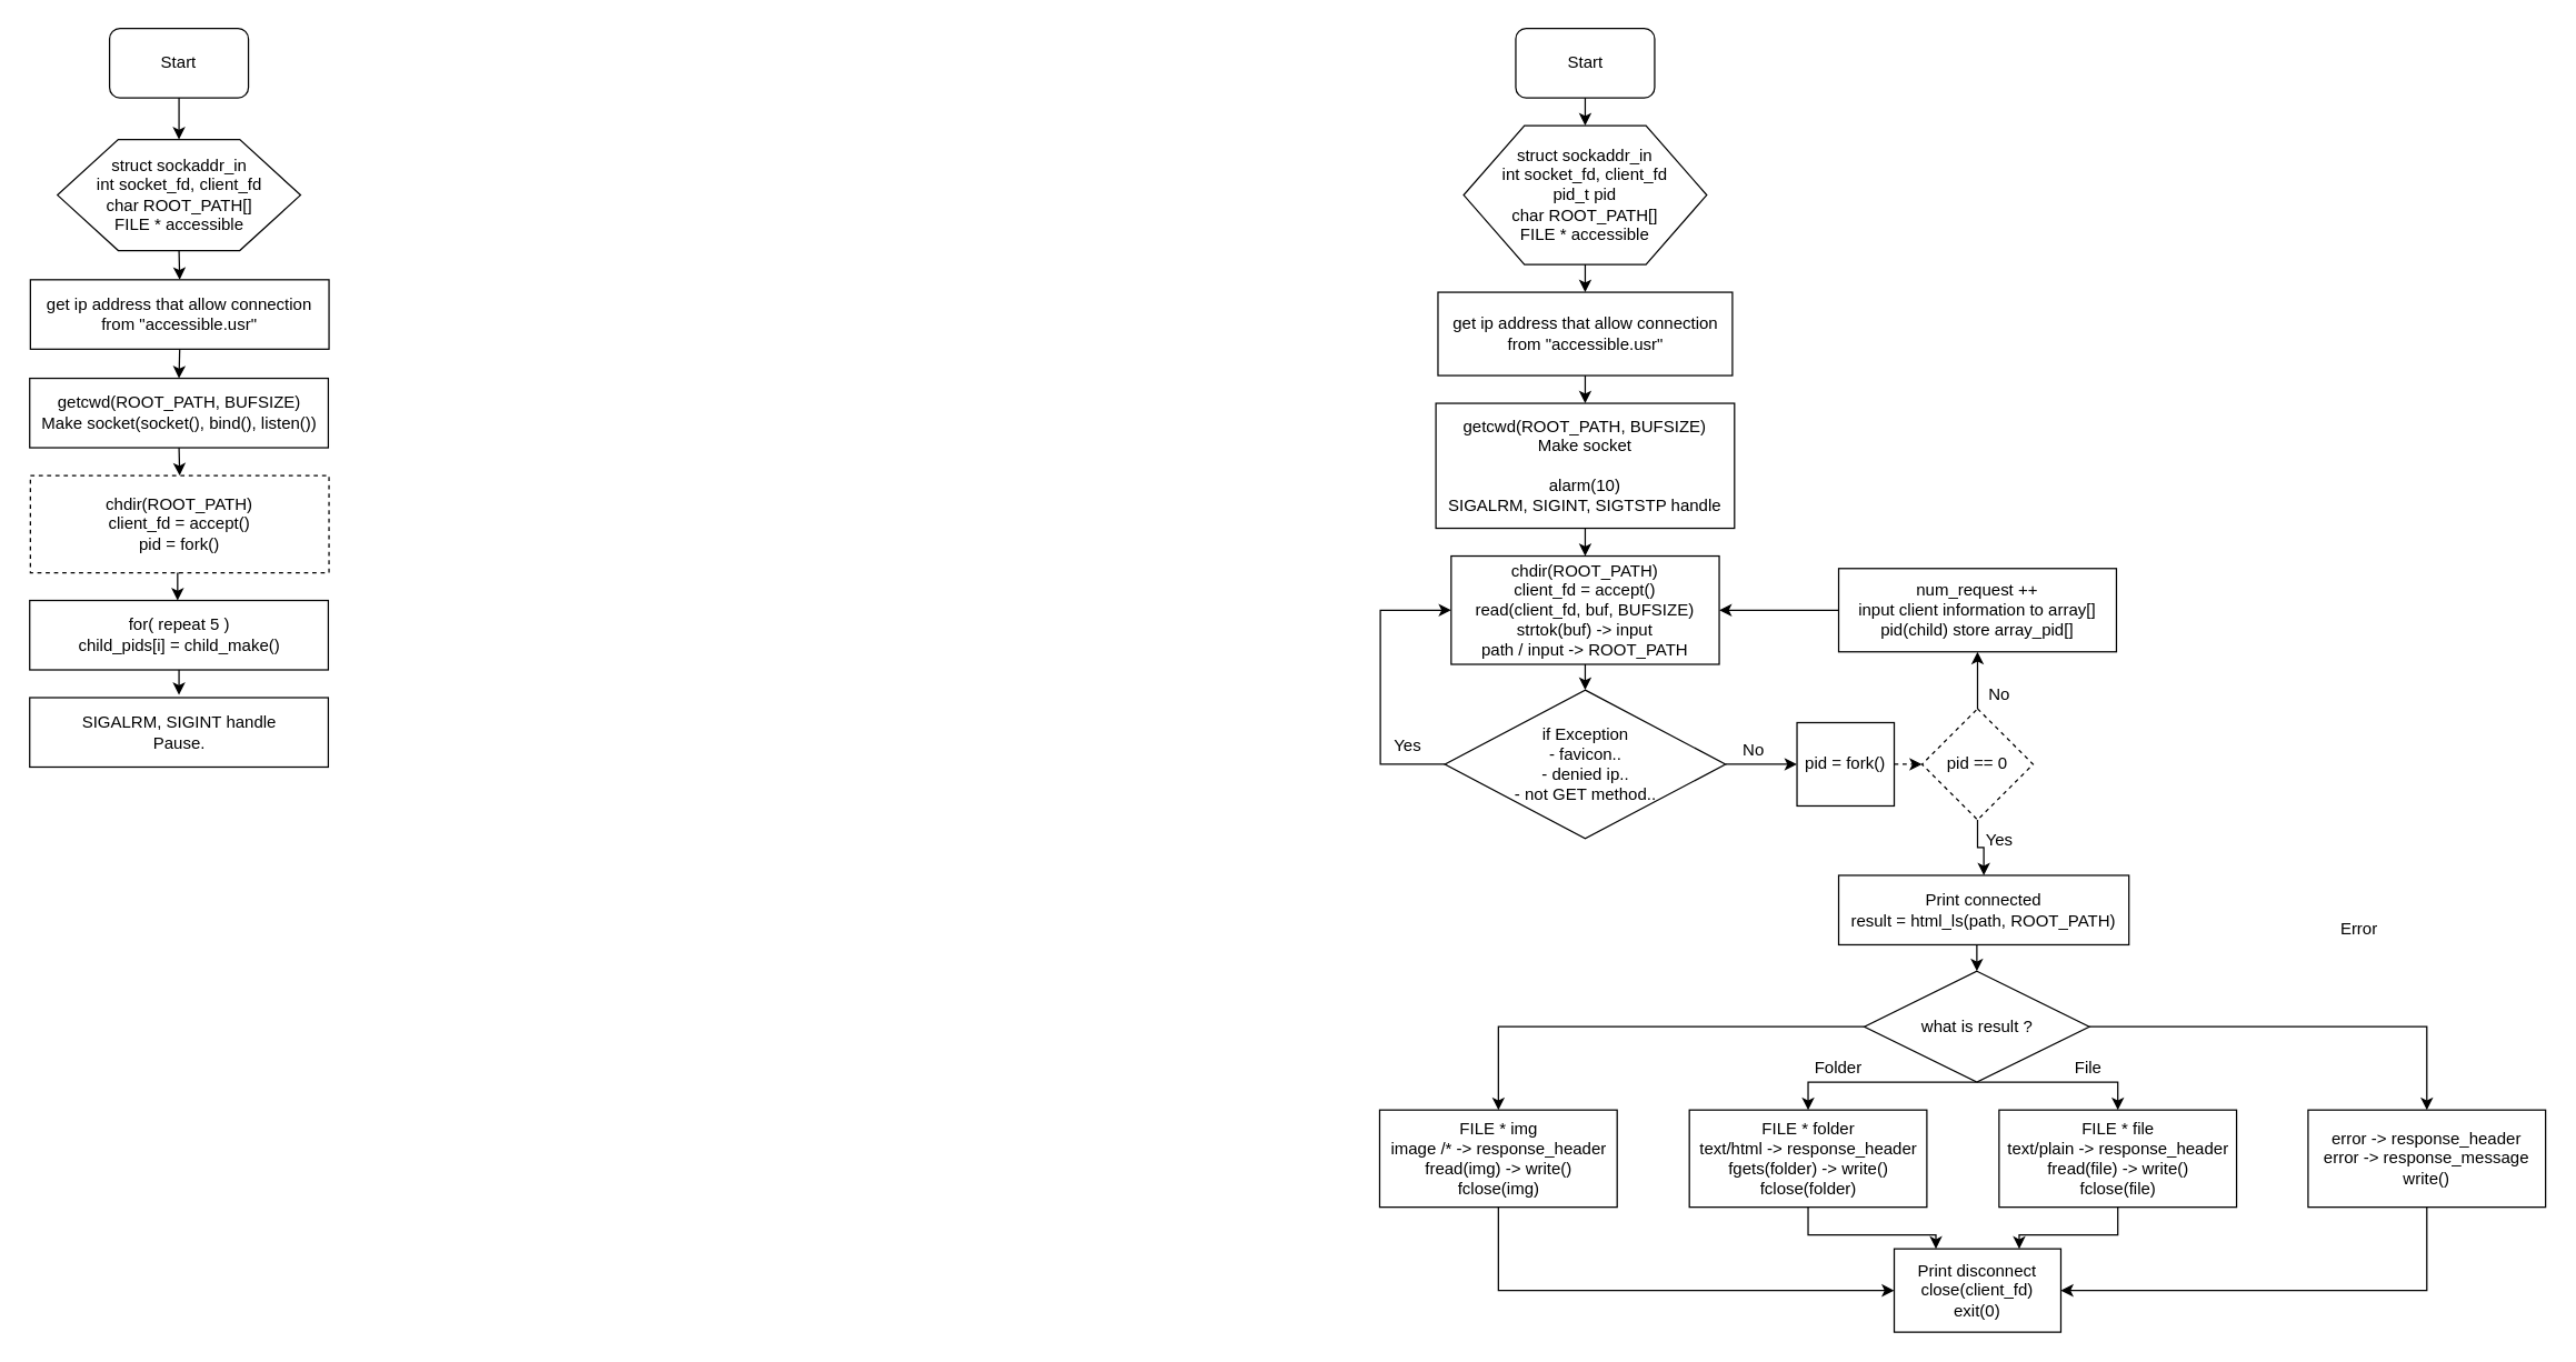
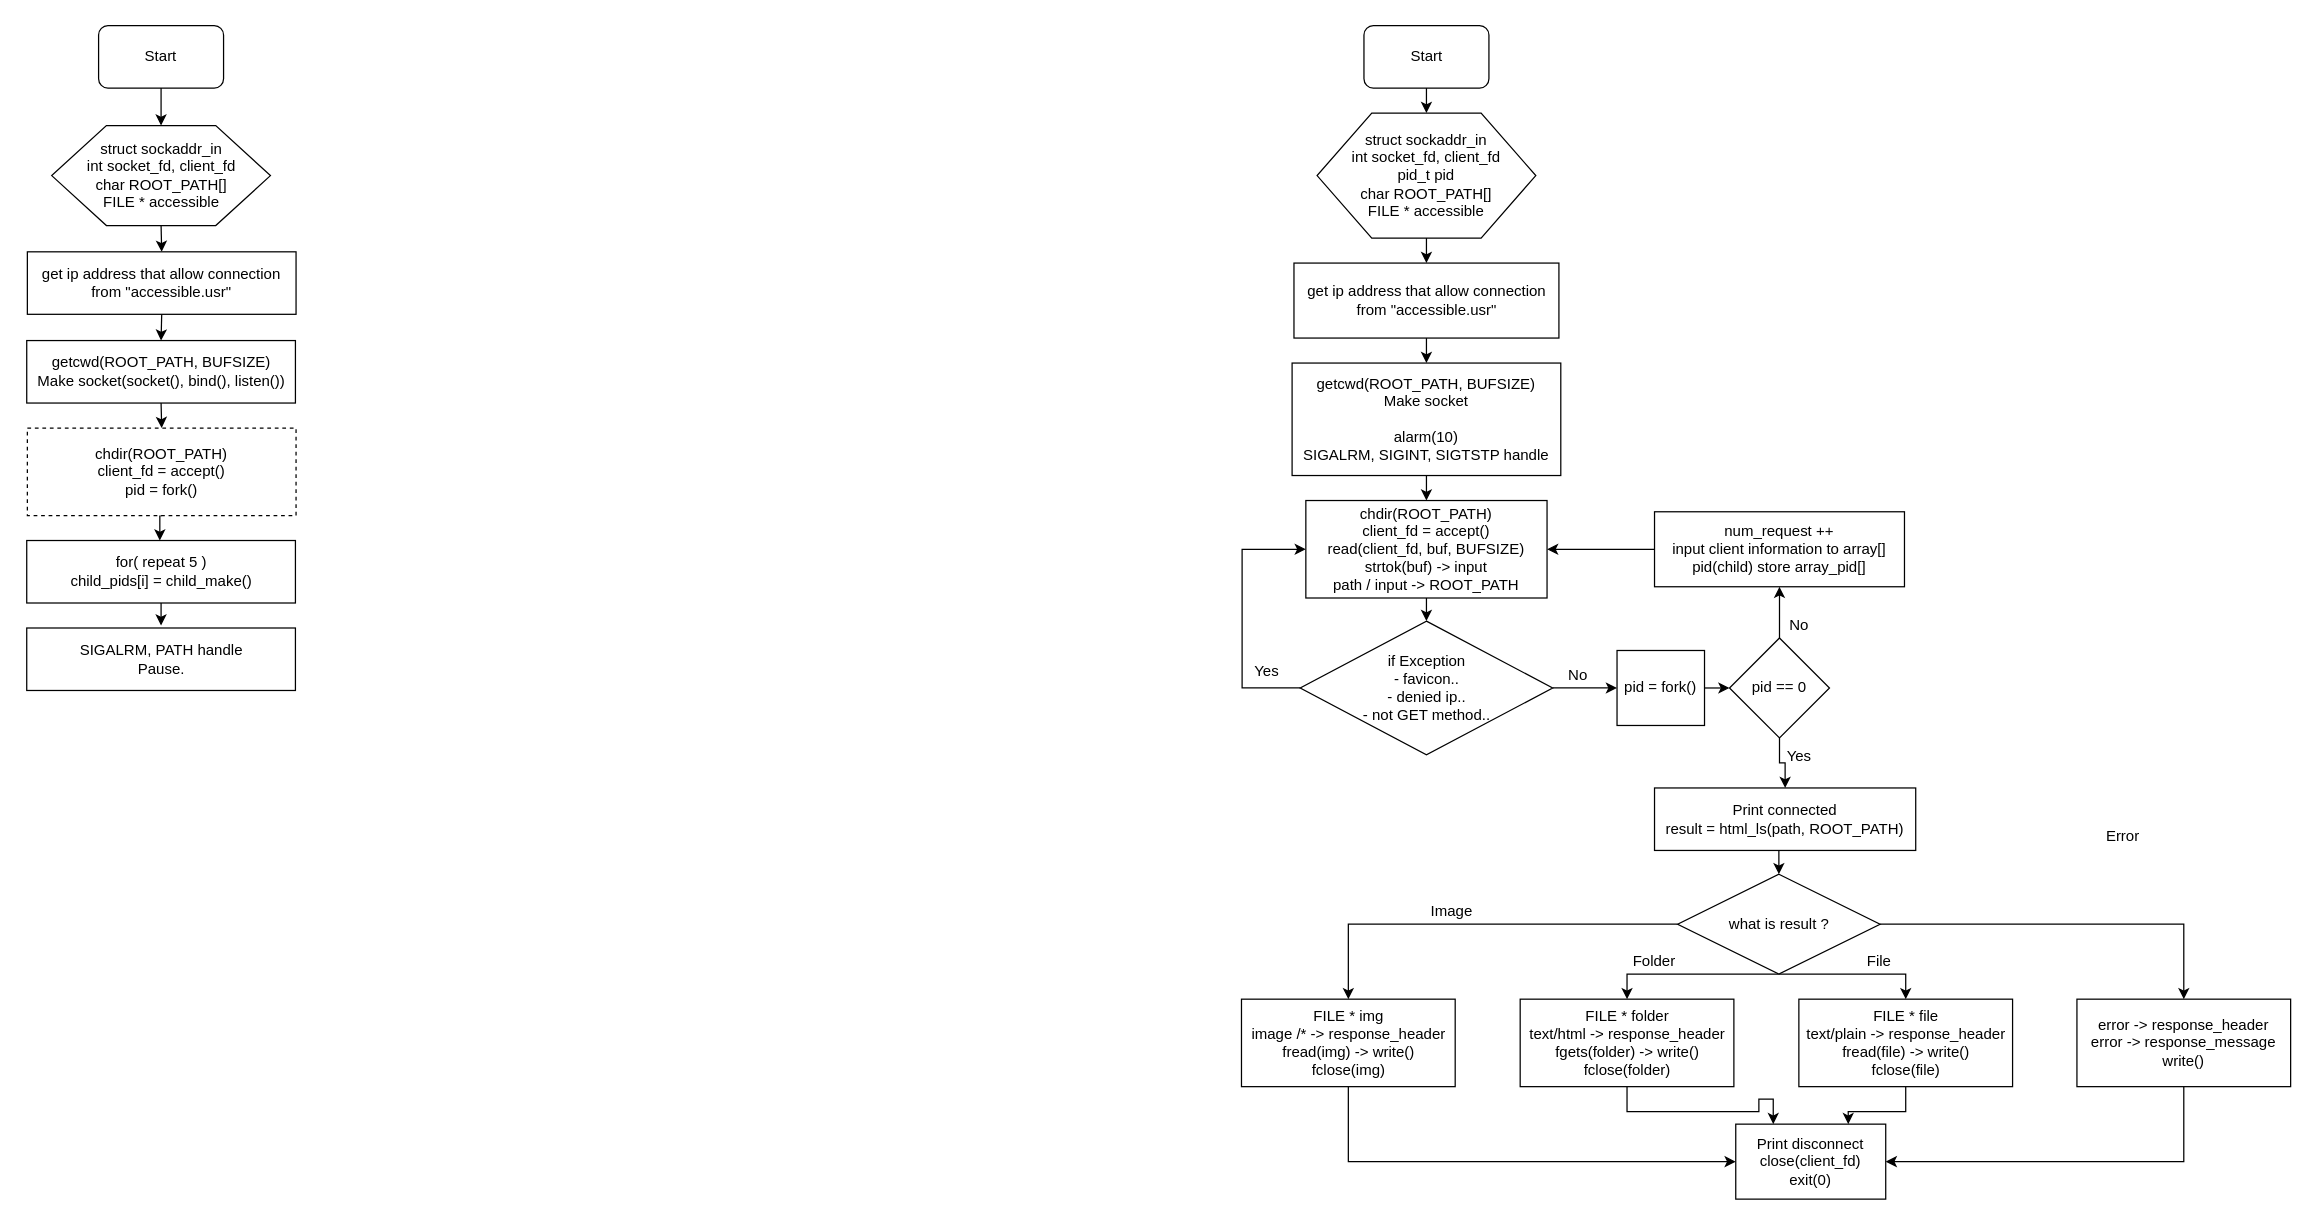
- <mxCell id="58" value="SIGALRM, SIGINT handle&lt;br&gt;Pause.&lt;br&gt;" style="rounded=0;whiteSpace=wrap;html=1;" vertex="1" parent="1"><mxGeometry x="20.5" y="502" width="215" height="50" as="geometry" /></mxCell>
+ <mxCell id="58" value="SIGALRM, PATH handle&lt;br&gt;Pause.&lt;br&gt;" style="rounded=0;whiteSpace=wrap;html=1;" vertex="1" parent="1"><mxGeometry x="20.5" y="502" width="215" height="50" as="geometry" /></mxCell>
- <mxCell id="39" style="edgeStyle=orthogonalEdgeStyle;rounded=0;orthogonalLoop=1;jettySize=auto;html=1;exitX=1;exitY=0.5;exitDx=0;exitDy=0;entryX=0;entryY=0.5;entryDx=0;entryDy=0;dashed=1;" parent="1" source="40" target="48" edge="1"><mxGeometry relative="1" as="geometry" /></mxCell>
+ <mxCell id="39" style="edgeStyle=orthogonalEdgeStyle;rounded=0;orthogonalLoop=1;jettySize=auto;html=1;exitX=1;exitY=0.5;exitDx=0;exitDy=0;entryX=0;entryY=0.5;entryDx=0;entryDy=0;" parent="1" source="40" target="48" edge="1"><mxGeometry relative="1" as="geometry" /></mxCell>
- <mxCell id="48" value="pid == 0" style="rhombus;whiteSpace=wrap;html=1;dashed=1;" parent="1" vertex="1"><mxGeometry x="1383" y="510" width="80" height="80" as="geometry" /></mxCell>
+ <mxCell id="48" value="pid == 0" style="rhombus;whiteSpace=wrap;html=1;" parent="1" vertex="1"><mxGeometry x="1383" y="510" width="80" height="80" as="geometry" /></mxCell>
+ <mxCell id="41" value="Image" style="text;html=1;strokeColor=none;fillColor=none;align=center;verticalAlign=middle;whiteSpace=wrap;rounded=0;" parent="1" vertex="1"><mxGeometry x="1140.5" y="719" width="40" height="20" as="geometry" /></mxCell>
- <mxCell id="25" value="Print disconnect&lt;br&gt;close(client_fd)&lt;br&gt;exit(0)&lt;br&gt;" style="rounded=0;whiteSpace=wrap;html=1;" parent="1" vertex="1"><mxGeometry x="1363" y="899" width="120" height="60" as="geometry" /></mxCell>
+ <mxCell id="25" value="Print disconnect&lt;br&gt;close(client_fd)&lt;br&gt;exit(0)&lt;br&gt;" style="rounded=0;whiteSpace=wrap;html=1;" parent="1" vertex="1"><mxGeometry x="1388" y="899" width="120" height="60" as="geometry" /></mxCell>
